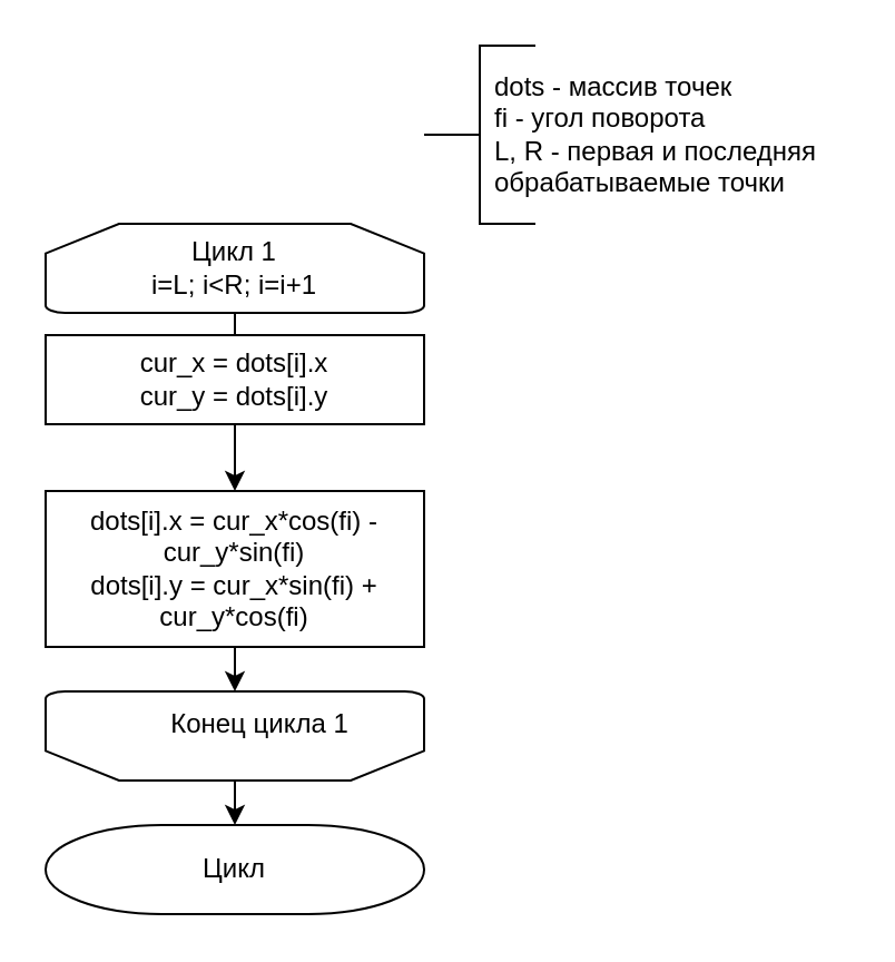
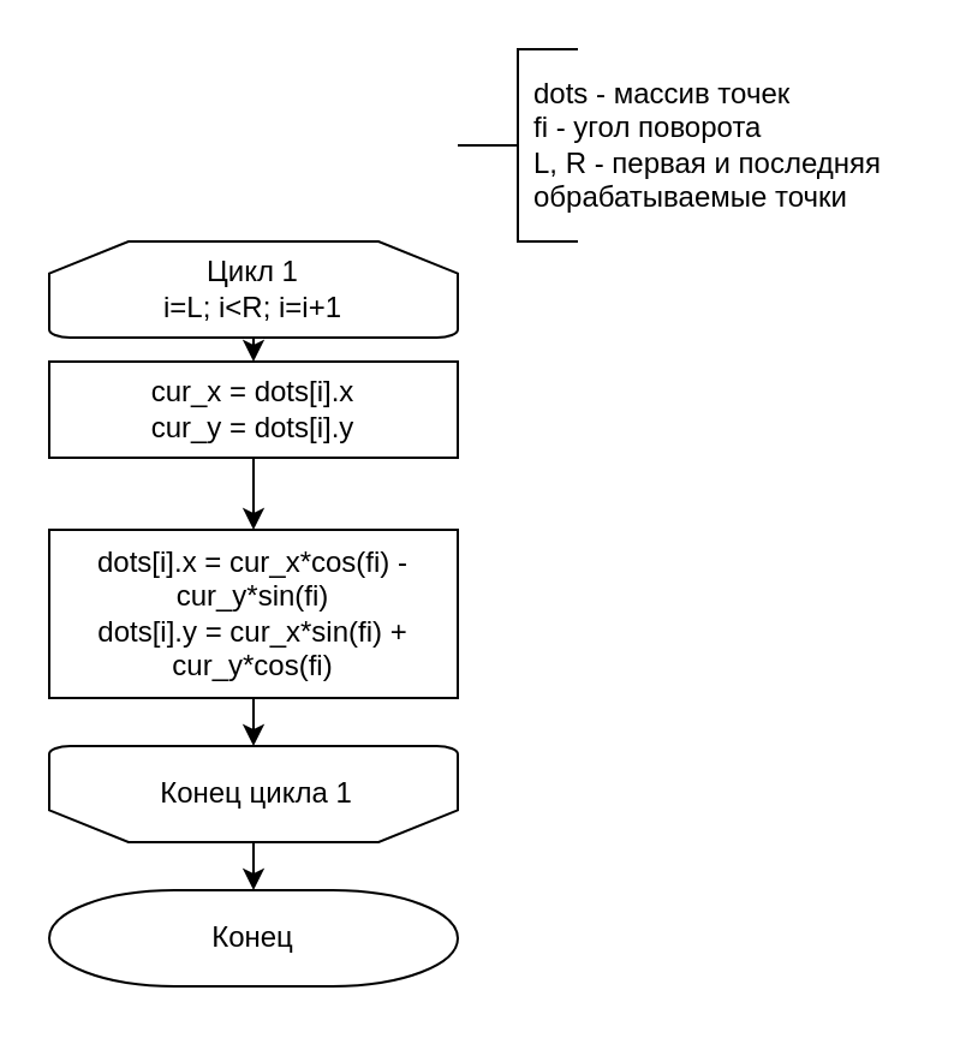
- <mxCell id="2" style="edgeStyle=orthogonalEdgeStyle;rounded=0;orthogonalLoop=1;jettySize=auto;html=1;exitX=0.5;exitY=1;exitDx=0;exitDy=0;exitPerimeter=0;entryX=0.5;entryY=0;entryDx=0;entryDy=0;endArrow=none;" edge="1" parent="1" source="3" target="5"><mxGeometry relative="1" as="geometry" /></mxCell>
+ <mxCell id="2" style="edgeStyle=orthogonalEdgeStyle;rounded=0;orthogonalLoop=1;jettySize=auto;html=1;exitX=0.5;exitY=1;exitDx=0;exitDy=0;exitPerimeter=0;entryX=0.5;entryY=0;entryDx=0;entryDy=0;" edge="1" parent="1" source="3" target="5"><mxGeometry relative="1" as="geometry" /></mxCell>
- <mxCell id="12" value="Конец цикла 1" style="text;html=1;align=center;verticalAlign=middle;resizable=0;points=[];autosize=1;" vertex="1" parent="1"><mxGeometry x="66" y="315" width="100" height="20" as="geometry" /></mxCell>
+ <mxCell id="12" value="Конец цикла 1" style="text;html=1;align=center;verticalAlign=middle;resizable=0;points=[];autosize=1;" vertex="1" parent="1"><mxGeometry x="56" y="320" width="100" height="20" as="geometry" /></mxCell>
- <mxCell id="13" value="Цикл" style="strokeWidth=1;html=1;shape=mxgraph.flowchart.terminator;whiteSpace=wrap;" vertex="1" parent="1"><mxGeometry x="20" y="370" width="170" height="40" as="geometry" /></mxCell>
+ <mxCell id="13" value="Конец" style="strokeWidth=1;html=1;shape=mxgraph.flowchart.terminator;whiteSpace=wrap;" vertex="1" parent="1"><mxGeometry x="20" y="370" width="170" height="40" as="geometry" /></mxCell>
